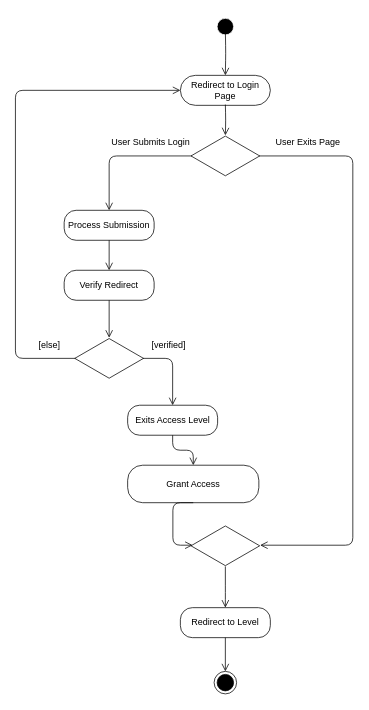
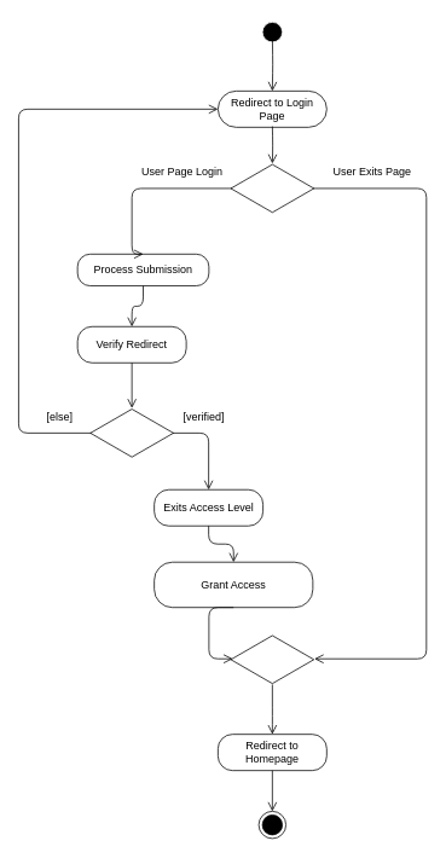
- <mxCell id="20" value="User Submits Login" style="text;html=1;align=center;verticalAlign=middle;resizable=0;points=[];autosize=1;" vertex="1" parent="1"><mxGeometry x="140" y="180" width="120" height="20" as="geometry" /></mxCell>
+ <mxCell id="20" value="User Page Login" style="text;html=1;align=center;verticalAlign=middle;resizable=0;points=[];autosize=1;" vertex="1" parent="1"><mxGeometry x="140" y="180" width="120" height="20" as="geometry" /></mxCell>
- <mxCell id="3" value="Process Submission" style="rounded=1;whiteSpace=wrap;html=1;arcSize=40;" vertex="1" parent="1"><mxGeometry x="84.99" y="280" width="120" height="40" as="geometry" /></mxCell>
+ <mxCell id="3" value="Process Submission" style="rounded=1;whiteSpace=wrap;html=1;arcSize=40;" vertex="1" parent="1"><mxGeometry x="84.99" y="280" width="145" height="35" as="geometry" /></mxCell>
- <mxCell id="13" value="Redirect to Level" style="rounded=1;whiteSpace=wrap;html=1;arcSize=40;" vertex="1" parent="1"><mxGeometry x="239.99" y="810" width="120" height="40" as="geometry" /></mxCell>
+ <mxCell id="13" value="Redirect to Homepage" style="rounded=1;whiteSpace=wrap;html=1;arcSize=40;" vertex="1" parent="1"><mxGeometry x="239.99" y="810" width="120" height="40" as="geometry" /></mxCell>
